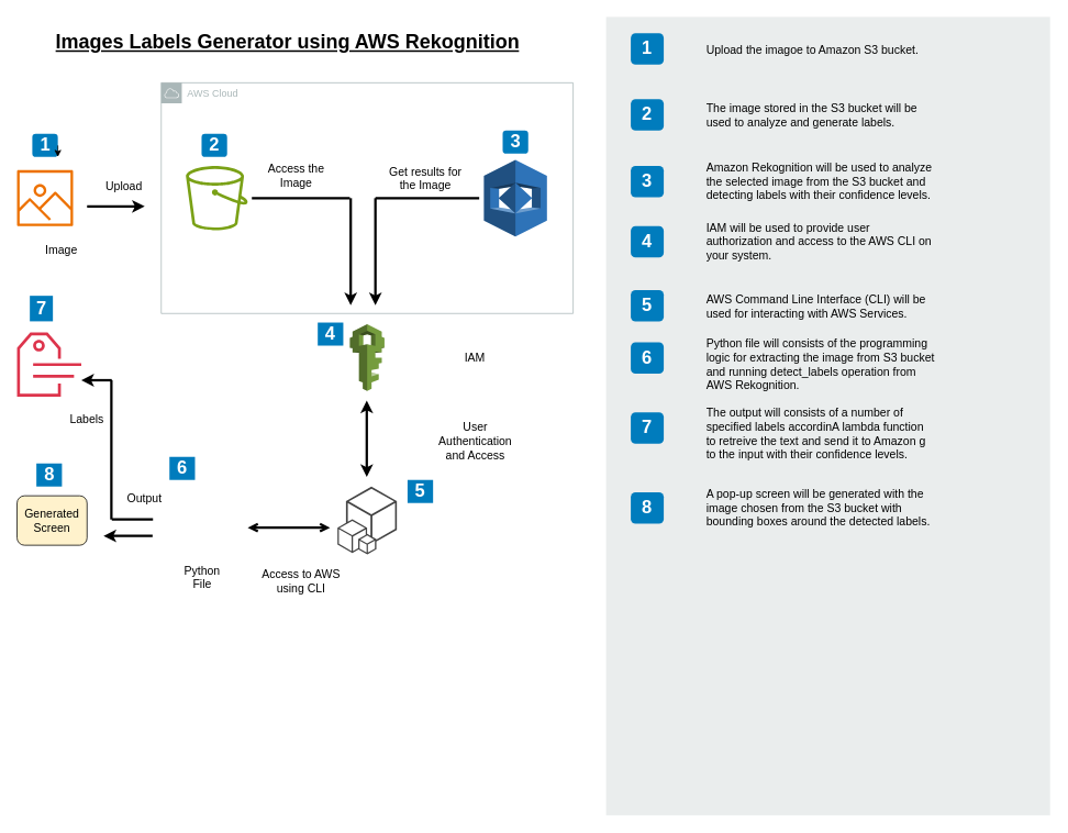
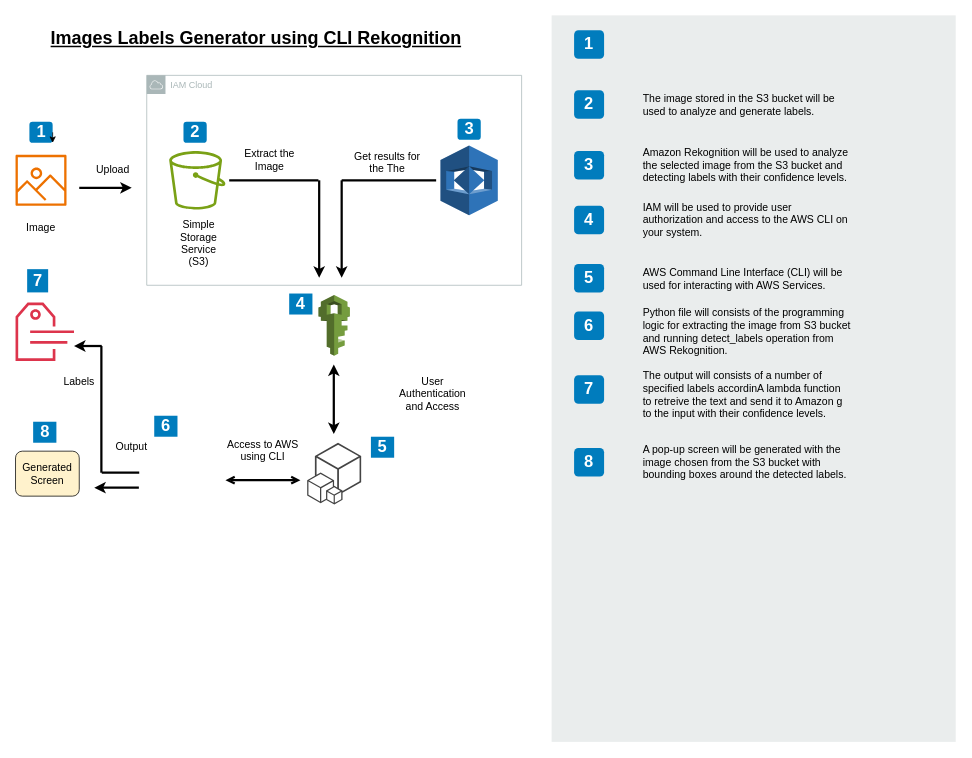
- <mxCell id="35" value="&lt;h1 style=&quot;margin-top: 0px;&quot;&gt;&lt;u&gt;Images Labels Generator using AWS Rekognition&lt;/u&gt;&lt;/h1&gt;" style="text;html=1;whiteSpace=wrap;overflow=hidden;rounded=0;movable=0;resizable=0;rotatable=0;deletable=0;editable=0;locked=1;connectable=0;" parent="1" vertex="1"><mxGeometry x="65" y="30" width="620" height="50" as="geometry" /></mxCell>
+ <mxCell id="35" value="&lt;h1 style=&quot;margin-top: 0px;&quot;&gt;&lt;u&gt;Images Labels Generator using CLI Rekognition&lt;/u&gt;&lt;/h1&gt;" style="text;html=1;whiteSpace=wrap;overflow=hidden;rounded=0;movable=0;resizable=0;rotatable=0;deletable=0;editable=0;locked=1;connectable=0;" parent="1" vertex="1"><mxGeometry x="65" y="30" width="620" height="50" as="geometry" /></mxCell>
- <mxCell id="51" value="&lt;font style=&quot;font-size: 14px;&quot;&gt;Upload the imagoe to Amazon S3 bucket.&lt;/font&gt;" style="text;html=1;align=left;verticalAlign=middle;whiteSpace=wrap;rounded=0;" parent="1" vertex="1"><mxGeometry x="855" y="40" width="280" height="42" as="geometry" /></mxCell>
- <mxCell id="2" value="AWS Cloud" style="sketch=0;outlineConnect=0;gradientColor=none;html=1;whiteSpace=wrap;fontSize=12;fontStyle=0;shape=mxgraph.aws4.group;grIcon=mxgraph.aws4.group_aws_cloud;strokeColor=#AAB7B8;fillColor=none;verticalAlign=top;align=left;spacingLeft=30;fontColor=#AAB7B8;dashed=0;movable=0;resizable=0;rotatable=0;deletable=0;editable=0;locked=1;connectable=0;" parent="1" vertex="1"><mxGeometry x="195" y="100" width="500" height="280" as="geometry" /></mxCell>
+ <mxCell id="2" value="IAM Cloud" style="sketch=0;outlineConnect=0;gradientColor=none;html=1;whiteSpace=wrap;fontSize=12;fontStyle=0;shape=mxgraph.aws4.group;grIcon=mxgraph.aws4.group_aws_cloud;strokeColor=#AAB7B8;fillColor=none;verticalAlign=top;align=left;spacingLeft=30;fontColor=#AAB7B8;dashed=0;movable=0;resizable=0;rotatable=0;deletable=0;editable=0;locked=1;connectable=0;" parent="1" vertex="1"><mxGeometry x="195" y="100" width="500" height="280" as="geometry" /></mxCell>
- <mxCell id="31" value="&lt;font style=&quot;font-size: 14px;&quot;&gt;Access the Image&lt;/font&gt;" style="text;html=1;align=center;verticalAlign=middle;whiteSpace=wrap;rounded=0;movable=0;resizable=0;rotatable=0;deletable=0;editable=0;locked=1;connectable=0;" parent="1" vertex="1"><mxGeometry x="309" y="198" width="100" height="30" as="geometry" /></mxCell>
+ <mxCell id="31" value="&lt;font style=&quot;font-size: 14px;&quot;&gt;Extract the Image&lt;/font&gt;" style="text;html=1;align=center;verticalAlign=middle;whiteSpace=wrap;rounded=0;movable=0;resizable=0;rotatable=0;deletable=0;editable=0;locked=1;connectable=0;" parent="1" vertex="1"><mxGeometry x="309" y="198" width="100" height="30" as="geometry" /></mxCell>
- <mxCell id="32" value="&lt;font style=&quot;font-size: 14px;&quot;&gt;Get results for the Image&lt;/font&gt;" style="text;html=1;align=center;verticalAlign=middle;whiteSpace=wrap;rounded=0;movable=0;resizable=0;rotatable=0;deletable=0;editable=0;locked=1;connectable=0;" parent="1" vertex="1"><mxGeometry x="466" y="201" width="100" height="30" as="geometry" /></mxCell>
+ <mxCell id="32" value="&lt;font style=&quot;font-size: 14px;&quot;&gt;Get results for the The&lt;/font&gt;" style="text;html=1;align=center;verticalAlign=middle;whiteSpace=wrap;rounded=0;movable=0;resizable=0;rotatable=0;deletable=0;editable=0;locked=1;connectable=0;" parent="1" vertex="1"><mxGeometry x="466" y="201" width="100" height="30" as="geometry" /></mxCell>
- <mxCell id="23" value="&lt;font style=&quot;font-size: 14px;&quot;&gt;Image&lt;/font&gt;" style="text;html=1;align=center;verticalAlign=middle;whiteSpace=wrap;rounded=0;" parent="1" vertex="1"><mxGeometry x="44" y="288" width="60" height="30" as="geometry" /></mxCell>
+ <mxCell id="23" value="&lt;font style=&quot;font-size: 14px;&quot;&gt;Image&lt;/font&gt;" style="text;html=1;align=center;verticalAlign=middle;whiteSpace=wrap;rounded=0;" parent="1" vertex="1"><mxGeometry x="24" y="288" width="60" height="30" as="geometry" /></mxCell>
+ <mxCell id="19" value="&lt;font style=&quot;font-size: 14px;&quot;&gt;Simple&lt;/font&gt;&lt;div&gt;&lt;font style=&quot;font-size: 14px;&quot;&gt;Storage Service&lt;/font&gt;&lt;/div&gt;&lt;div&gt;&lt;font style=&quot;font-size: 14px;&quot;&gt;(S3)&lt;/font&gt;&lt;/div&gt;" style="text;html=1;align=center;verticalAlign=middle;whiteSpace=wrap;rounded=0;movable=0;resizable=0;rotatable=0;deletable=0;editable=0;locked=1;connectable=0;" parent="1" vertex="1"><mxGeometry x="232.5" y="288" width="62.5" height="72" as="geometry" /></mxCell>
- <mxCell id="20" value="&lt;font style=&quot;font-size: 14px;&quot;&gt;IAM&lt;/font&gt;" style="text;html=1;align=center;verticalAlign=middle;whiteSpace=wrap;rounded=0;" parent="1" vertex="1"><mxGeometry x="546" y="419" width="60" height="30" as="geometry" /></mxCell>
- <mxCell id="22" value="&lt;font style=&quot;font-size: 14px;&quot;&gt;User Authentication and Access&lt;/font&gt;" style="text;html=1;align=center;verticalAlign=middle;whiteSpace=wrap;rounded=0;" parent="1" vertex="1"><mxGeometry x="526.5" y="500" width="99" height="70" as="geometry" /></mxCell>
+ <mxCell id="22" value="&lt;font style=&quot;font-size: 14px;&quot;&gt;User Authentication and Access&lt;/font&gt;" style="text;html=1;align=center;verticalAlign=middle;whiteSpace=wrap;rounded=0;" parent="1" vertex="1"><mxGeometry x="526.5" y="490" width="99" height="70" as="geometry" /></mxCell>
- <mxCell id="41" value="&lt;span style=&quot;font-size: 14px;&quot;&gt;Output&lt;/span&gt;" style="text;html=1;align=center;verticalAlign=middle;whiteSpace=wrap;rounded=0;" parent="1" vertex="1"><mxGeometry x="145" y="590" width="60" height="30" as="geometry" /></mxCell>
+ <mxCell id="41" value="&lt;span style=&quot;font-size: 14px;&quot;&gt;Output&lt;/span&gt;" style="text;html=1;align=center;verticalAlign=middle;whiteSpace=wrap;rounded=0;" parent="1" vertex="1"><mxGeometry x="145" y="580" width="60" height="30" as="geometry" /></mxCell>
- <mxCell id="40" value="&lt;font style=&quot;font-size: 14px;&quot;&gt;Python&lt;/font&gt;&lt;div&gt;&lt;font style=&quot;font-size: 14px;&quot;&gt;File&lt;/font&gt;&lt;/div&gt;" style="text;html=1;align=center;verticalAlign=middle;whiteSpace=wrap;rounded=0;" parent="1" vertex="1"><mxGeometry x="215" y="680" width="60" height="40" as="geometry" /></mxCell>
- <mxCell id="34" value="&lt;font style=&quot;font-size: 14px;&quot;&gt;Access to AWS using CLI&lt;/font&gt;" style="text;html=1;align=center;verticalAlign=middle;whiteSpace=wrap;rounded=0;" parent="1" vertex="1"><mxGeometry x="310" y="685" width="110" height="40" as="geometry" /></mxCell>
+ <mxCell id="34" value="&lt;font style=&quot;font-size: 14px;&quot;&gt;Access to AWS using CLI&lt;/font&gt;" style="text;html=1;align=center;verticalAlign=middle;whiteSpace=wrap;rounded=0;" parent="1" vertex="1"><mxGeometry x="295" y="580" width="110" height="40" as="geometry" /></mxCell>
